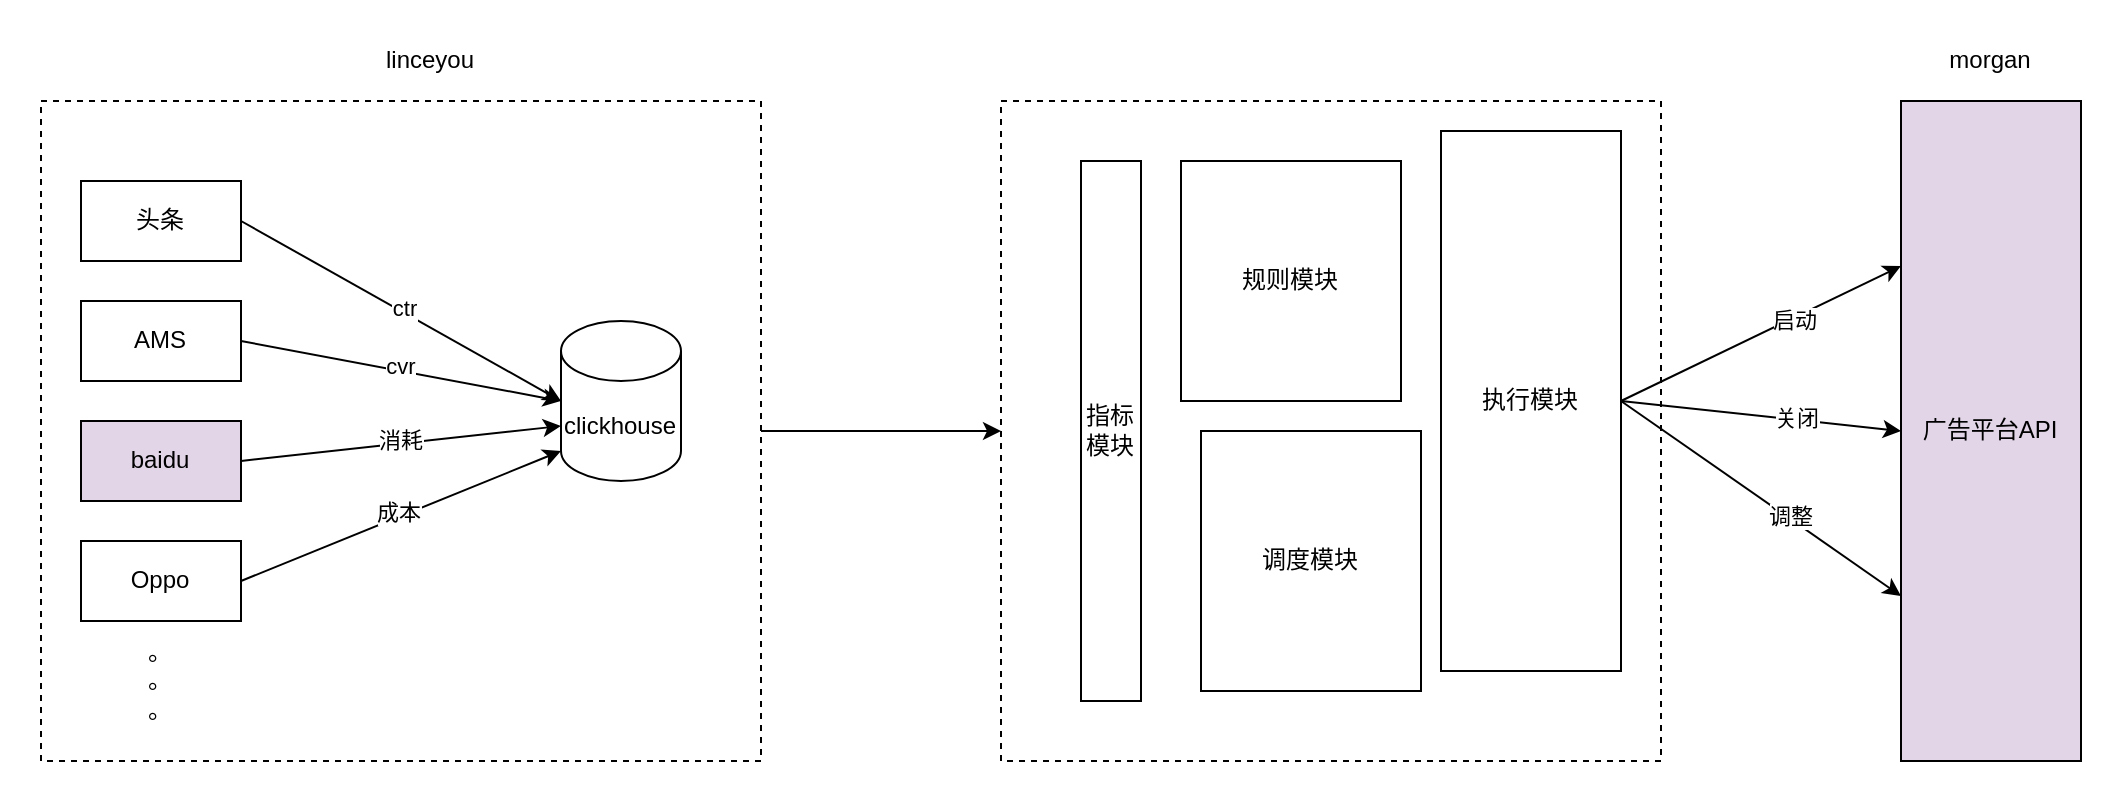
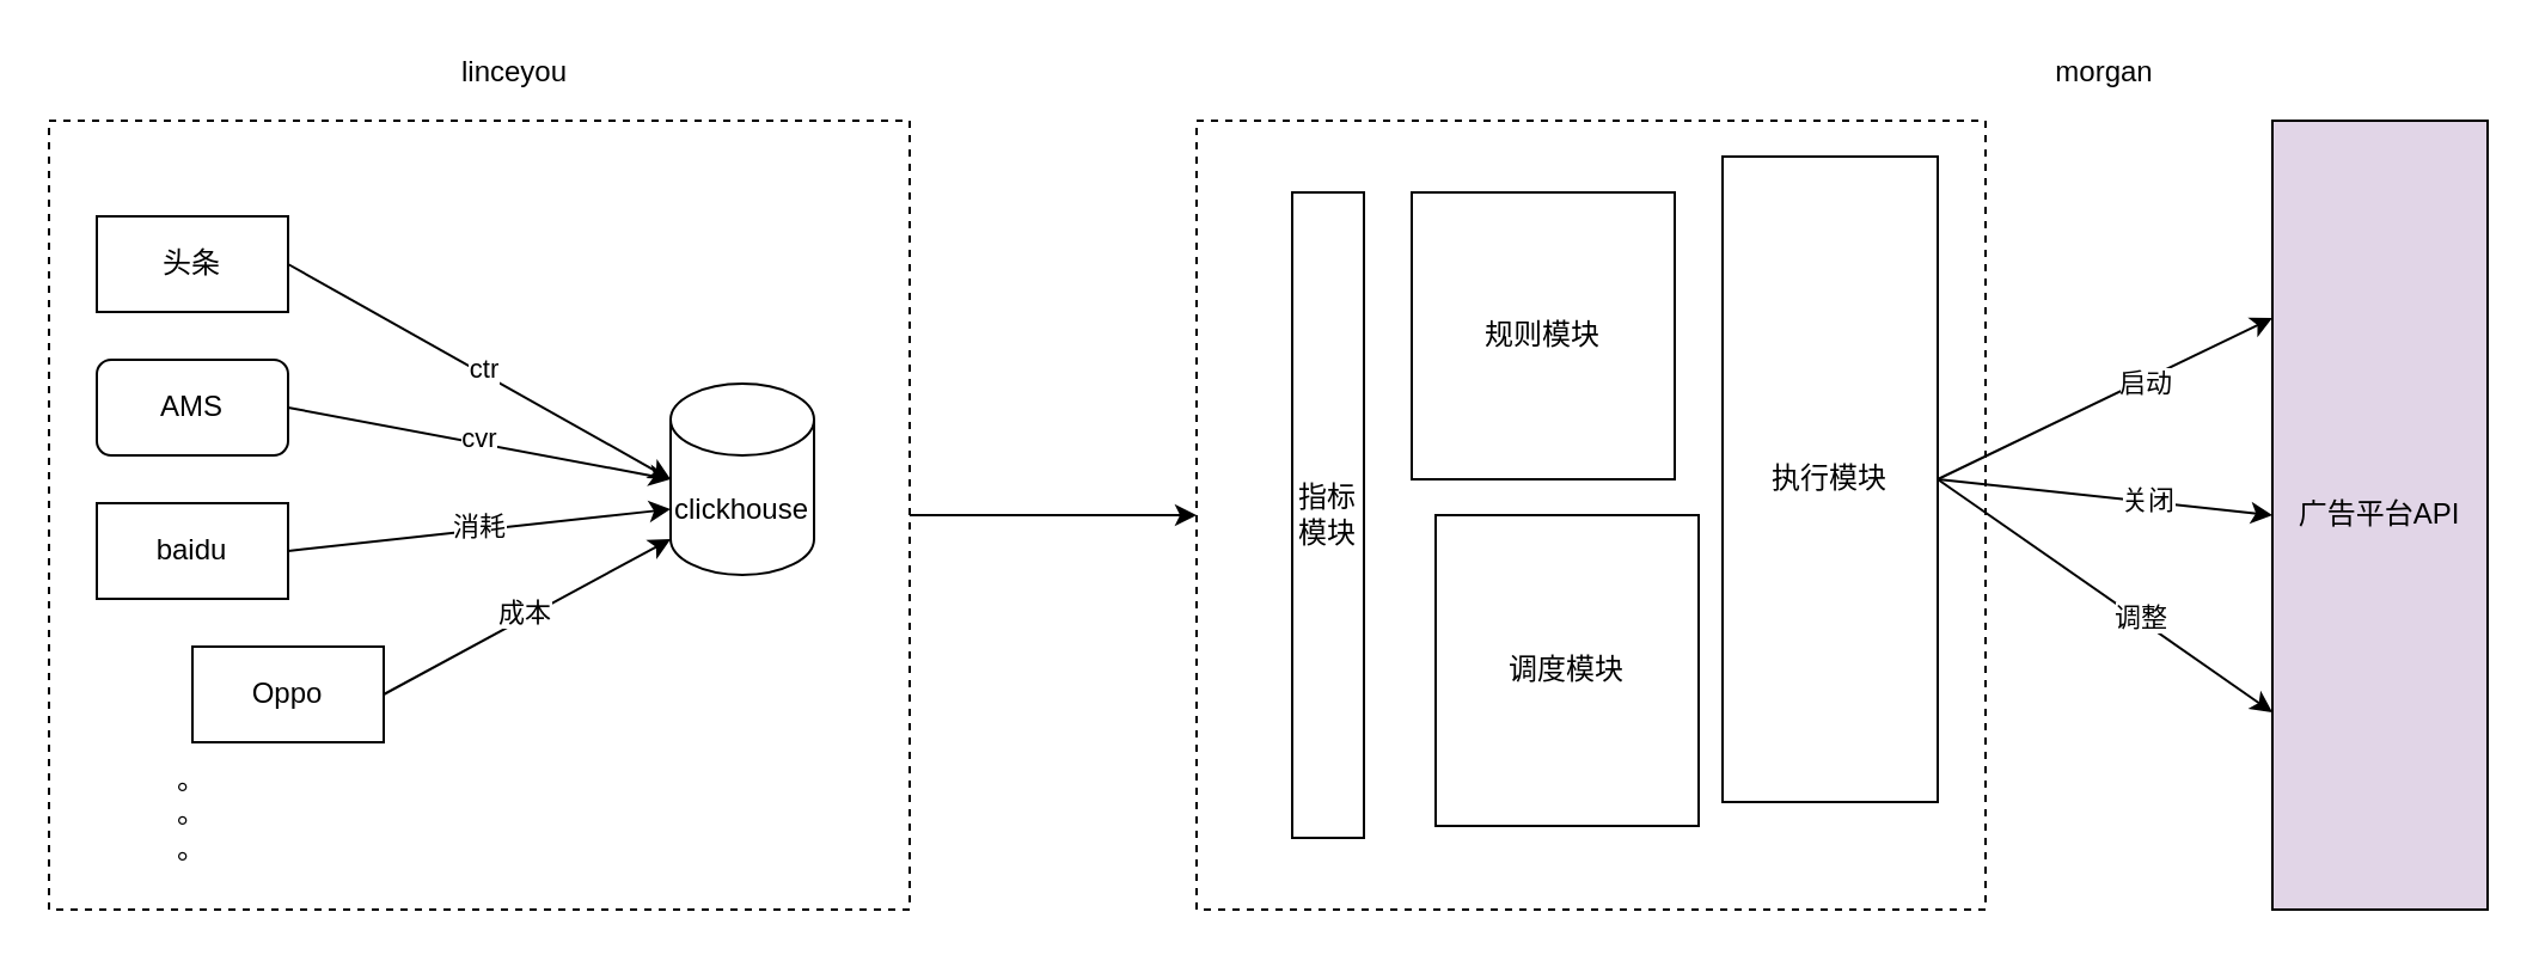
- <mxCell id="31" value="morgan" style="text;html=1;strokeColor=none;fillColor=none;align=center;verticalAlign=middle;whiteSpace=wrap;rounded=0;dashed=1;" vertex="1" parent="1"><mxGeometry x="960" y="20" width="70" height="20" as="geometry" /></mxCell>
+ <mxCell id="31" value="morgan" style="text;html=1;strokeColor=none;fillColor=none;align=center;verticalAlign=middle;whiteSpace=wrap;rounded=0;dashed=1;" vertex="1" parent="1"><mxGeometry x="845" y="20" width="70" height="20" as="geometry" /></mxCell>
- <mxCell id="5" value="AMS" style="rounded=0;whiteSpace=wrap;html=1;" parent="1" vertex="1"><mxGeometry x="40" y="150" width="80" height="40" as="geometry" /></mxCell>
+ <mxCell id="5" value="AMS" style="whiteSpace=wrap;html=1;rounded=1;" parent="1" vertex="1"><mxGeometry x="40" y="150" width="80" height="40" as="geometry" /></mxCell>
- <mxCell id="6" value="baidu" style="rounded=0;whiteSpace=wrap;html=1;fillColor=#e1d5e7;" parent="1" vertex="1"><mxGeometry x="40" y="210" width="80" height="40" as="geometry" /></mxCell>
+ <mxCell id="6" value="baidu" style="rounded=0;whiteSpace=wrap;html=1;" parent="1" vertex="1"><mxGeometry x="40" y="210" width="80" height="40" as="geometry" /></mxCell>
- <mxCell id="7" value="Oppo" style="rounded=0;whiteSpace=wrap;html=1;" parent="1" vertex="1"><mxGeometry x="40" y="270" width="80" height="40" as="geometry" /></mxCell>
+ <mxCell id="7" value="Oppo" style="rounded=0;whiteSpace=wrap;html=1;" parent="1" vertex="1"><mxGeometry x="80" y="270" width="80" height="40" as="geometry" /></mxCell>
